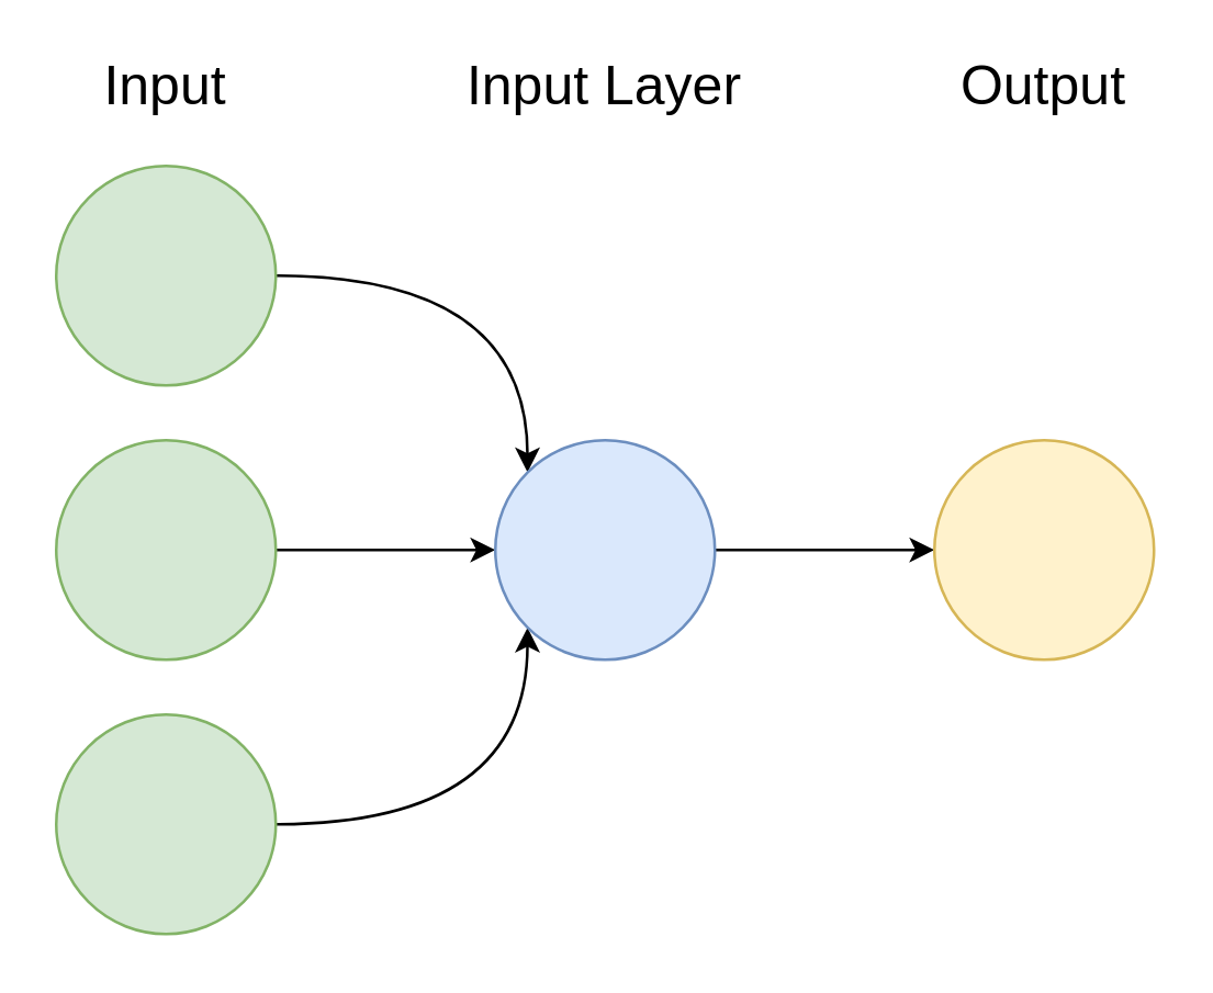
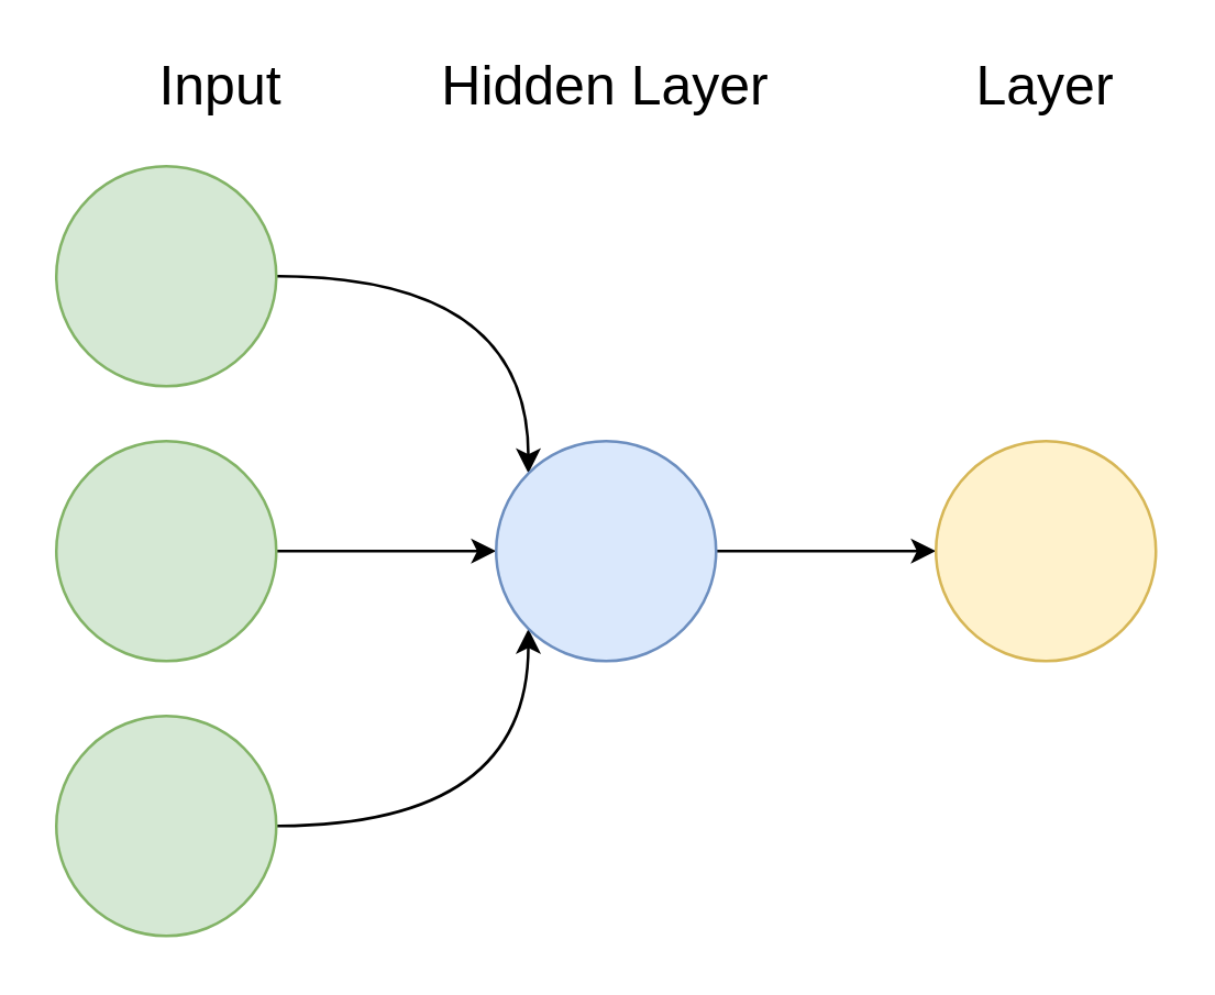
- <mxCell id="11" value="Input" style="text;html=1;strokeColor=none;fillColor=none;align=center;verticalAlign=middle;whiteSpace=wrap;rounded=0;fontSize=20;" vertex="1" parent="1"><mxGeometry x="40" y="20" width="40" height="20" as="geometry" /></mxCell>
+ <mxCell id="11" value="Input" style="text;html=1;strokeColor=none;fillColor=none;align=center;verticalAlign=middle;whiteSpace=wrap;rounded=0;fontSize=20;" vertex="1" parent="1"><mxGeometry x="60" y="20" width="40" height="20" as="geometry" /></mxCell>
- <mxCell id="12" value="Input Layer" style="text;html=1;strokeColor=none;fillColor=none;align=center;verticalAlign=middle;whiteSpace=wrap;rounded=0;fontSize=20;" vertex="1" parent="1"><mxGeometry x="155" y="20" width="130" height="20" as="geometry" /></mxCell>
+ <mxCell id="12" value="Hidden Layer" style="text;html=1;strokeColor=none;fillColor=none;align=center;verticalAlign=middle;whiteSpace=wrap;rounded=0;fontSize=20;" vertex="1" parent="1"><mxGeometry x="155" y="20" width="130" height="20" as="geometry" /></mxCell>
- <mxCell id="13" value="Output" style="text;html=1;strokeColor=none;fillColor=none;align=center;verticalAlign=middle;whiteSpace=wrap;rounded=0;fontSize=20;" vertex="1" parent="1"><mxGeometry x="345" y="20" width="70" height="20" as="geometry" /></mxCell>
+ <mxCell id="13" value="Layer" style="text;html=1;strokeColor=none;fillColor=none;align=center;verticalAlign=middle;whiteSpace=wrap;rounded=0;fontSize=20;" vertex="1" parent="1"><mxGeometry x="345" y="20" width="70" height="20" as="geometry" /></mxCell>
